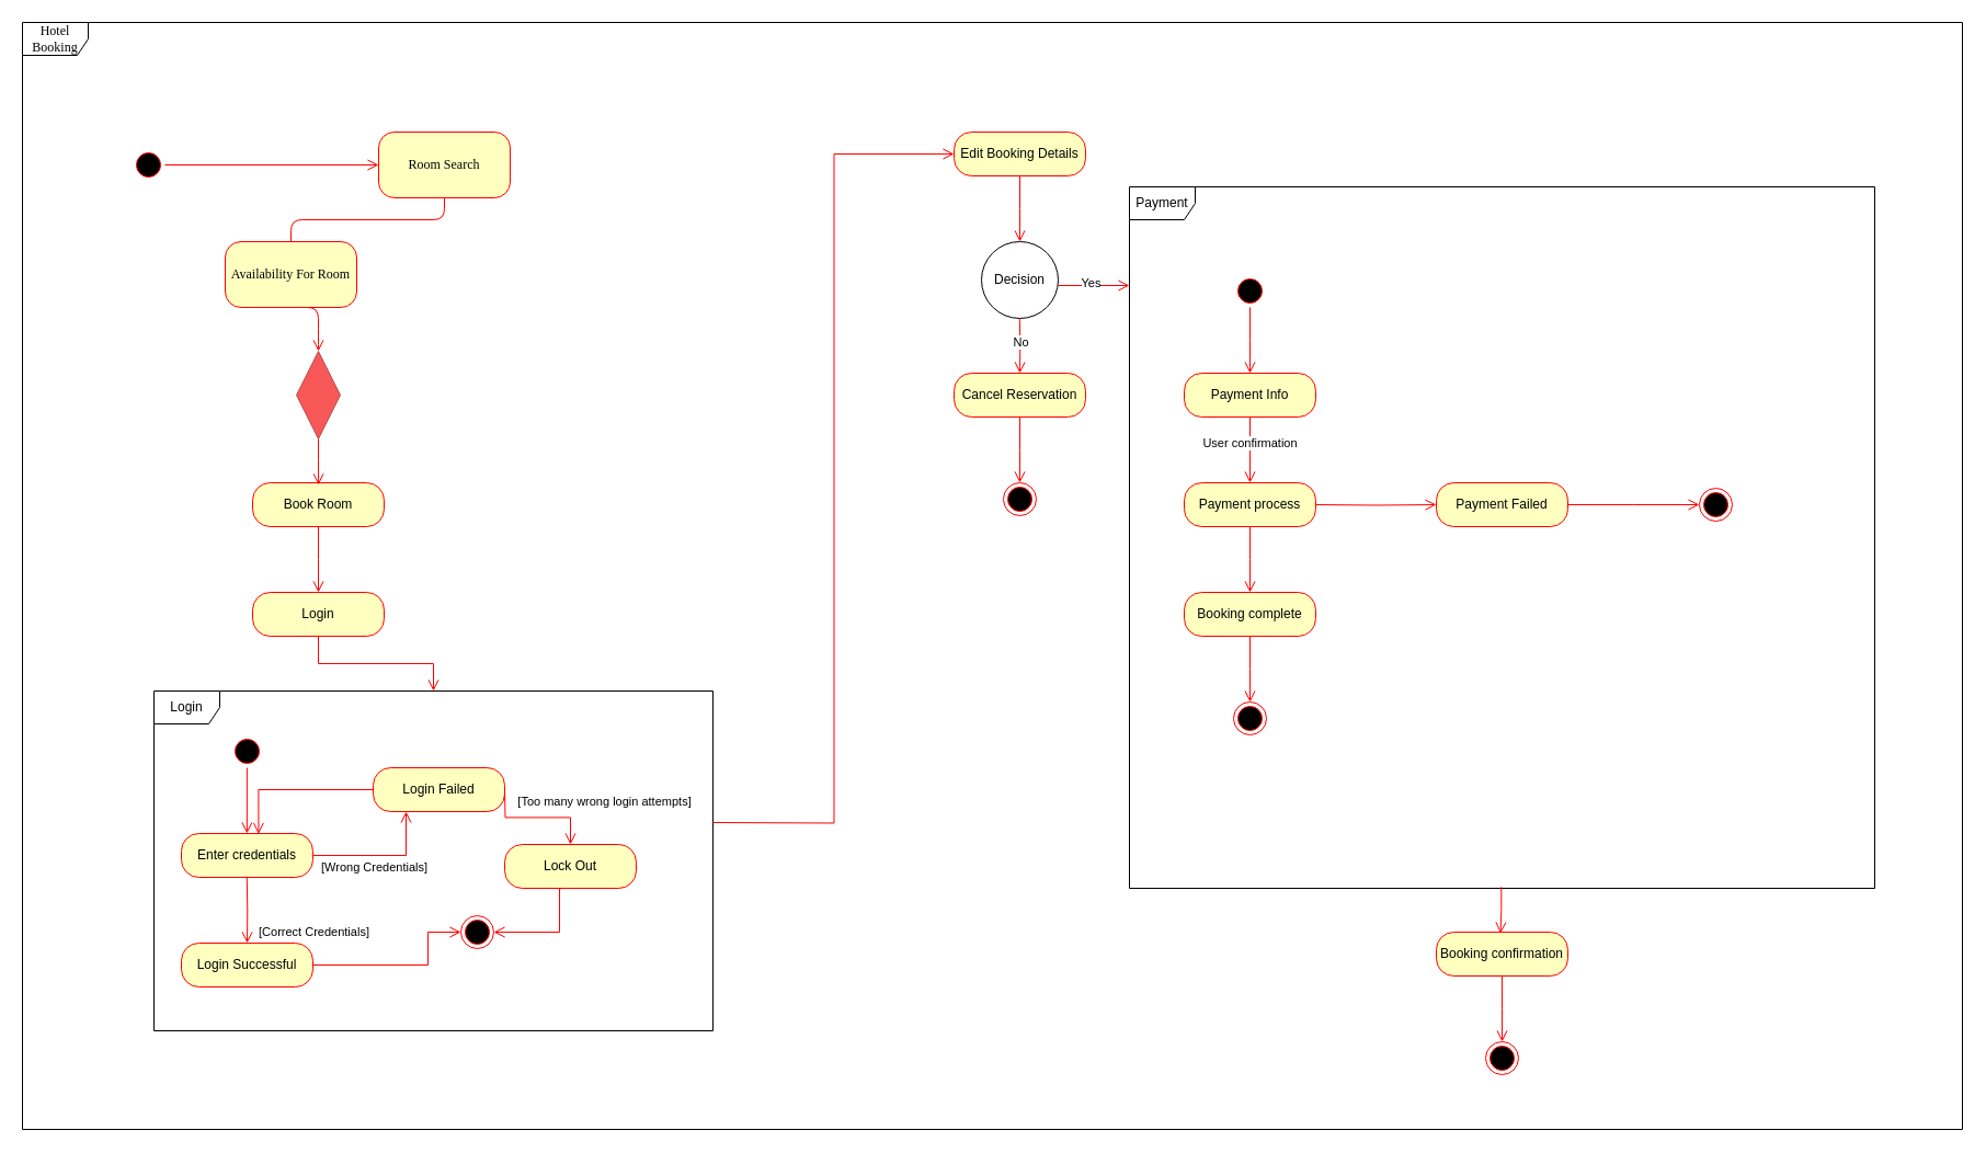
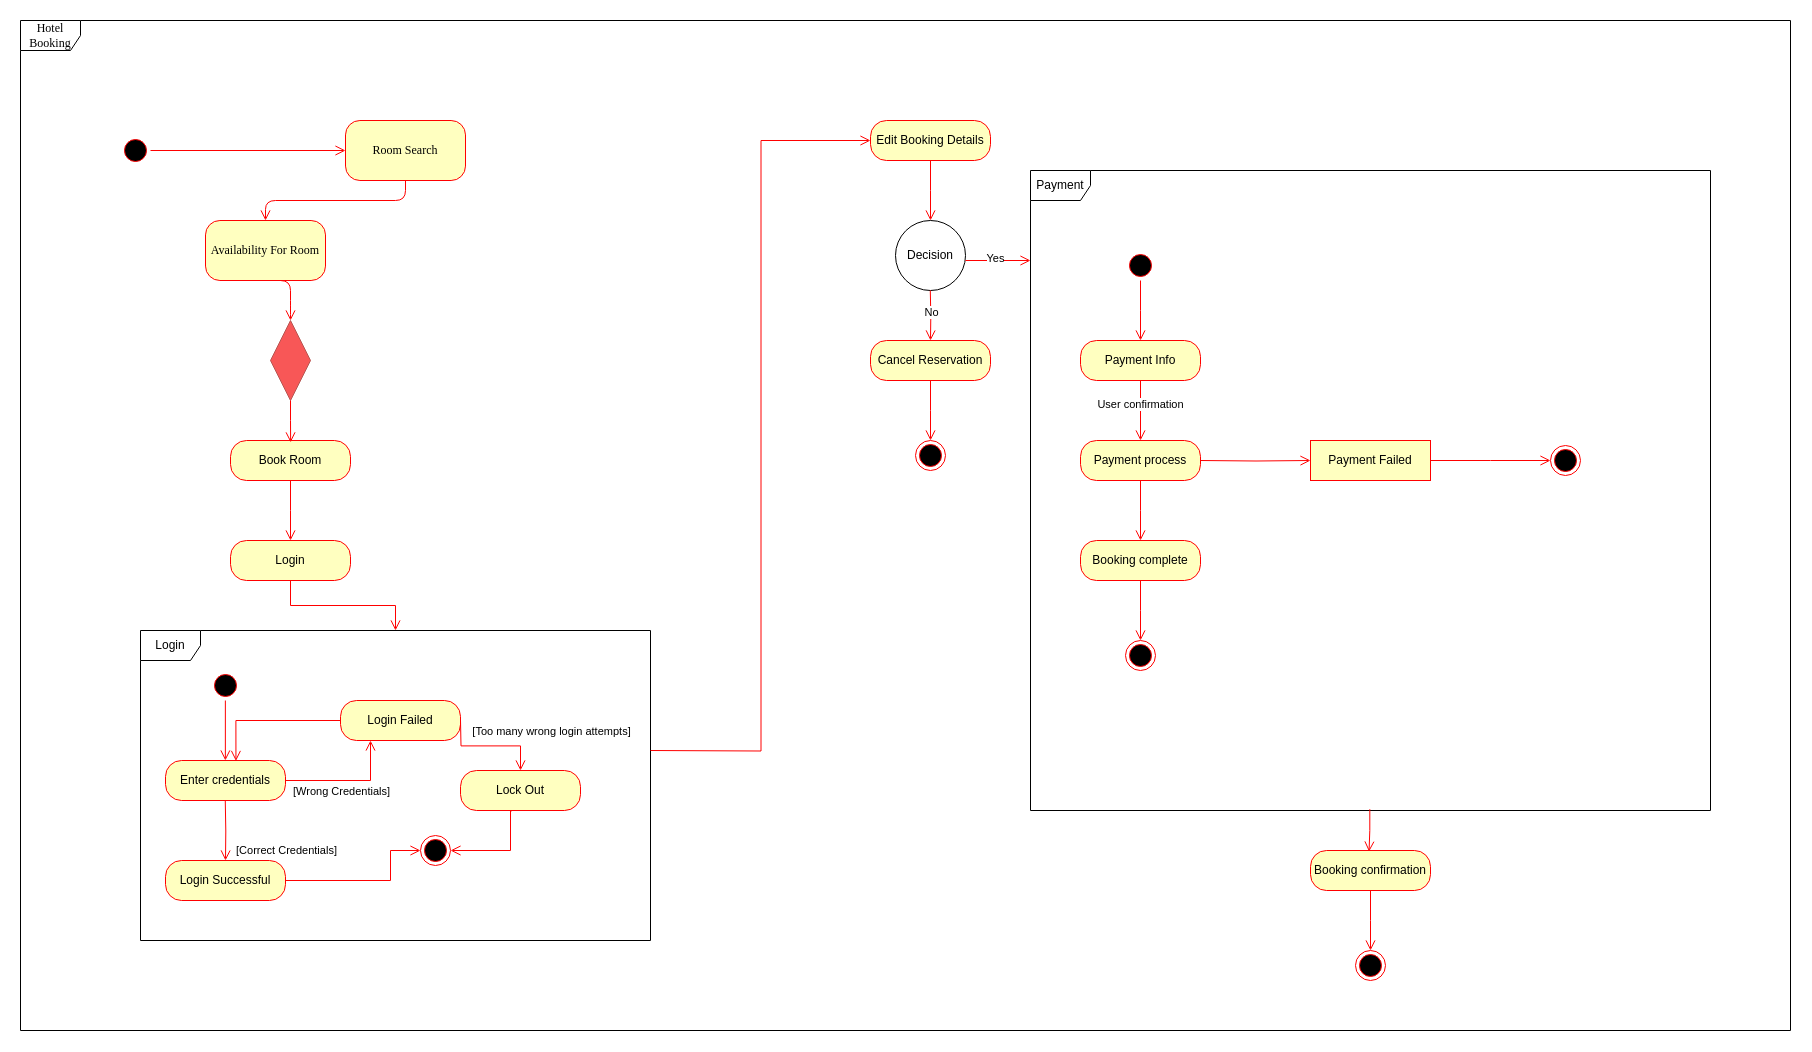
- <mxCell id="7" style="edgeStyle=orthogonalEdgeStyle;html=1;labelBackgroundColor=none;endArrow=none;endSize=8;strokeColor=#ff0000;fontFamily=Verdana;fontSize=12;align=left;exitX=0.5;exitY=1;exitDx=0;exitDy=0;" edge="1" parent="1" source="4" target="5"><mxGeometry relative="1" as="geometry"><mxPoint x="170" y="200" as="sourcePoint" /><mxPoint x="250" y="200" as="targetPoint" /></mxGeometry></mxCell>
+ <mxCell id="7" style="edgeStyle=orthogonalEdgeStyle;html=1;labelBackgroundColor=none;endArrow=open;endSize=8;strokeColor=#ff0000;fontFamily=Verdana;fontSize=12;align=left;exitX=0.5;exitY=1;exitDx=0;exitDy=0;" edge="1" parent="1" source="4" target="5"><mxGeometry relative="1" as="geometry"><mxPoint x="170" y="200" as="sourcePoint" /><mxPoint x="250" y="200" as="targetPoint" /></mxGeometry></mxCell>
- <mxCell id="53" value="Payment Failed" style="rounded=1;whiteSpace=wrap;html=1;arcSize=40;fontColor=#000000;fillColor=#ffffc0;strokeColor=#ff0000;" vertex="1" parent="1"><mxGeometry x="1310" y="440" width="120" height="40" as="geometry" /></mxCell>
+ <mxCell id="53" value="Payment Failed" style="whiteSpace=wrap;html=1;arcSize=40;fontColor=#000000;fillColor=#ffffc0;strokeColor=#ff0000;rounded=0;" vertex="1" parent="1"><mxGeometry x="1310" y="440" width="120" height="40" as="geometry" /></mxCell>
